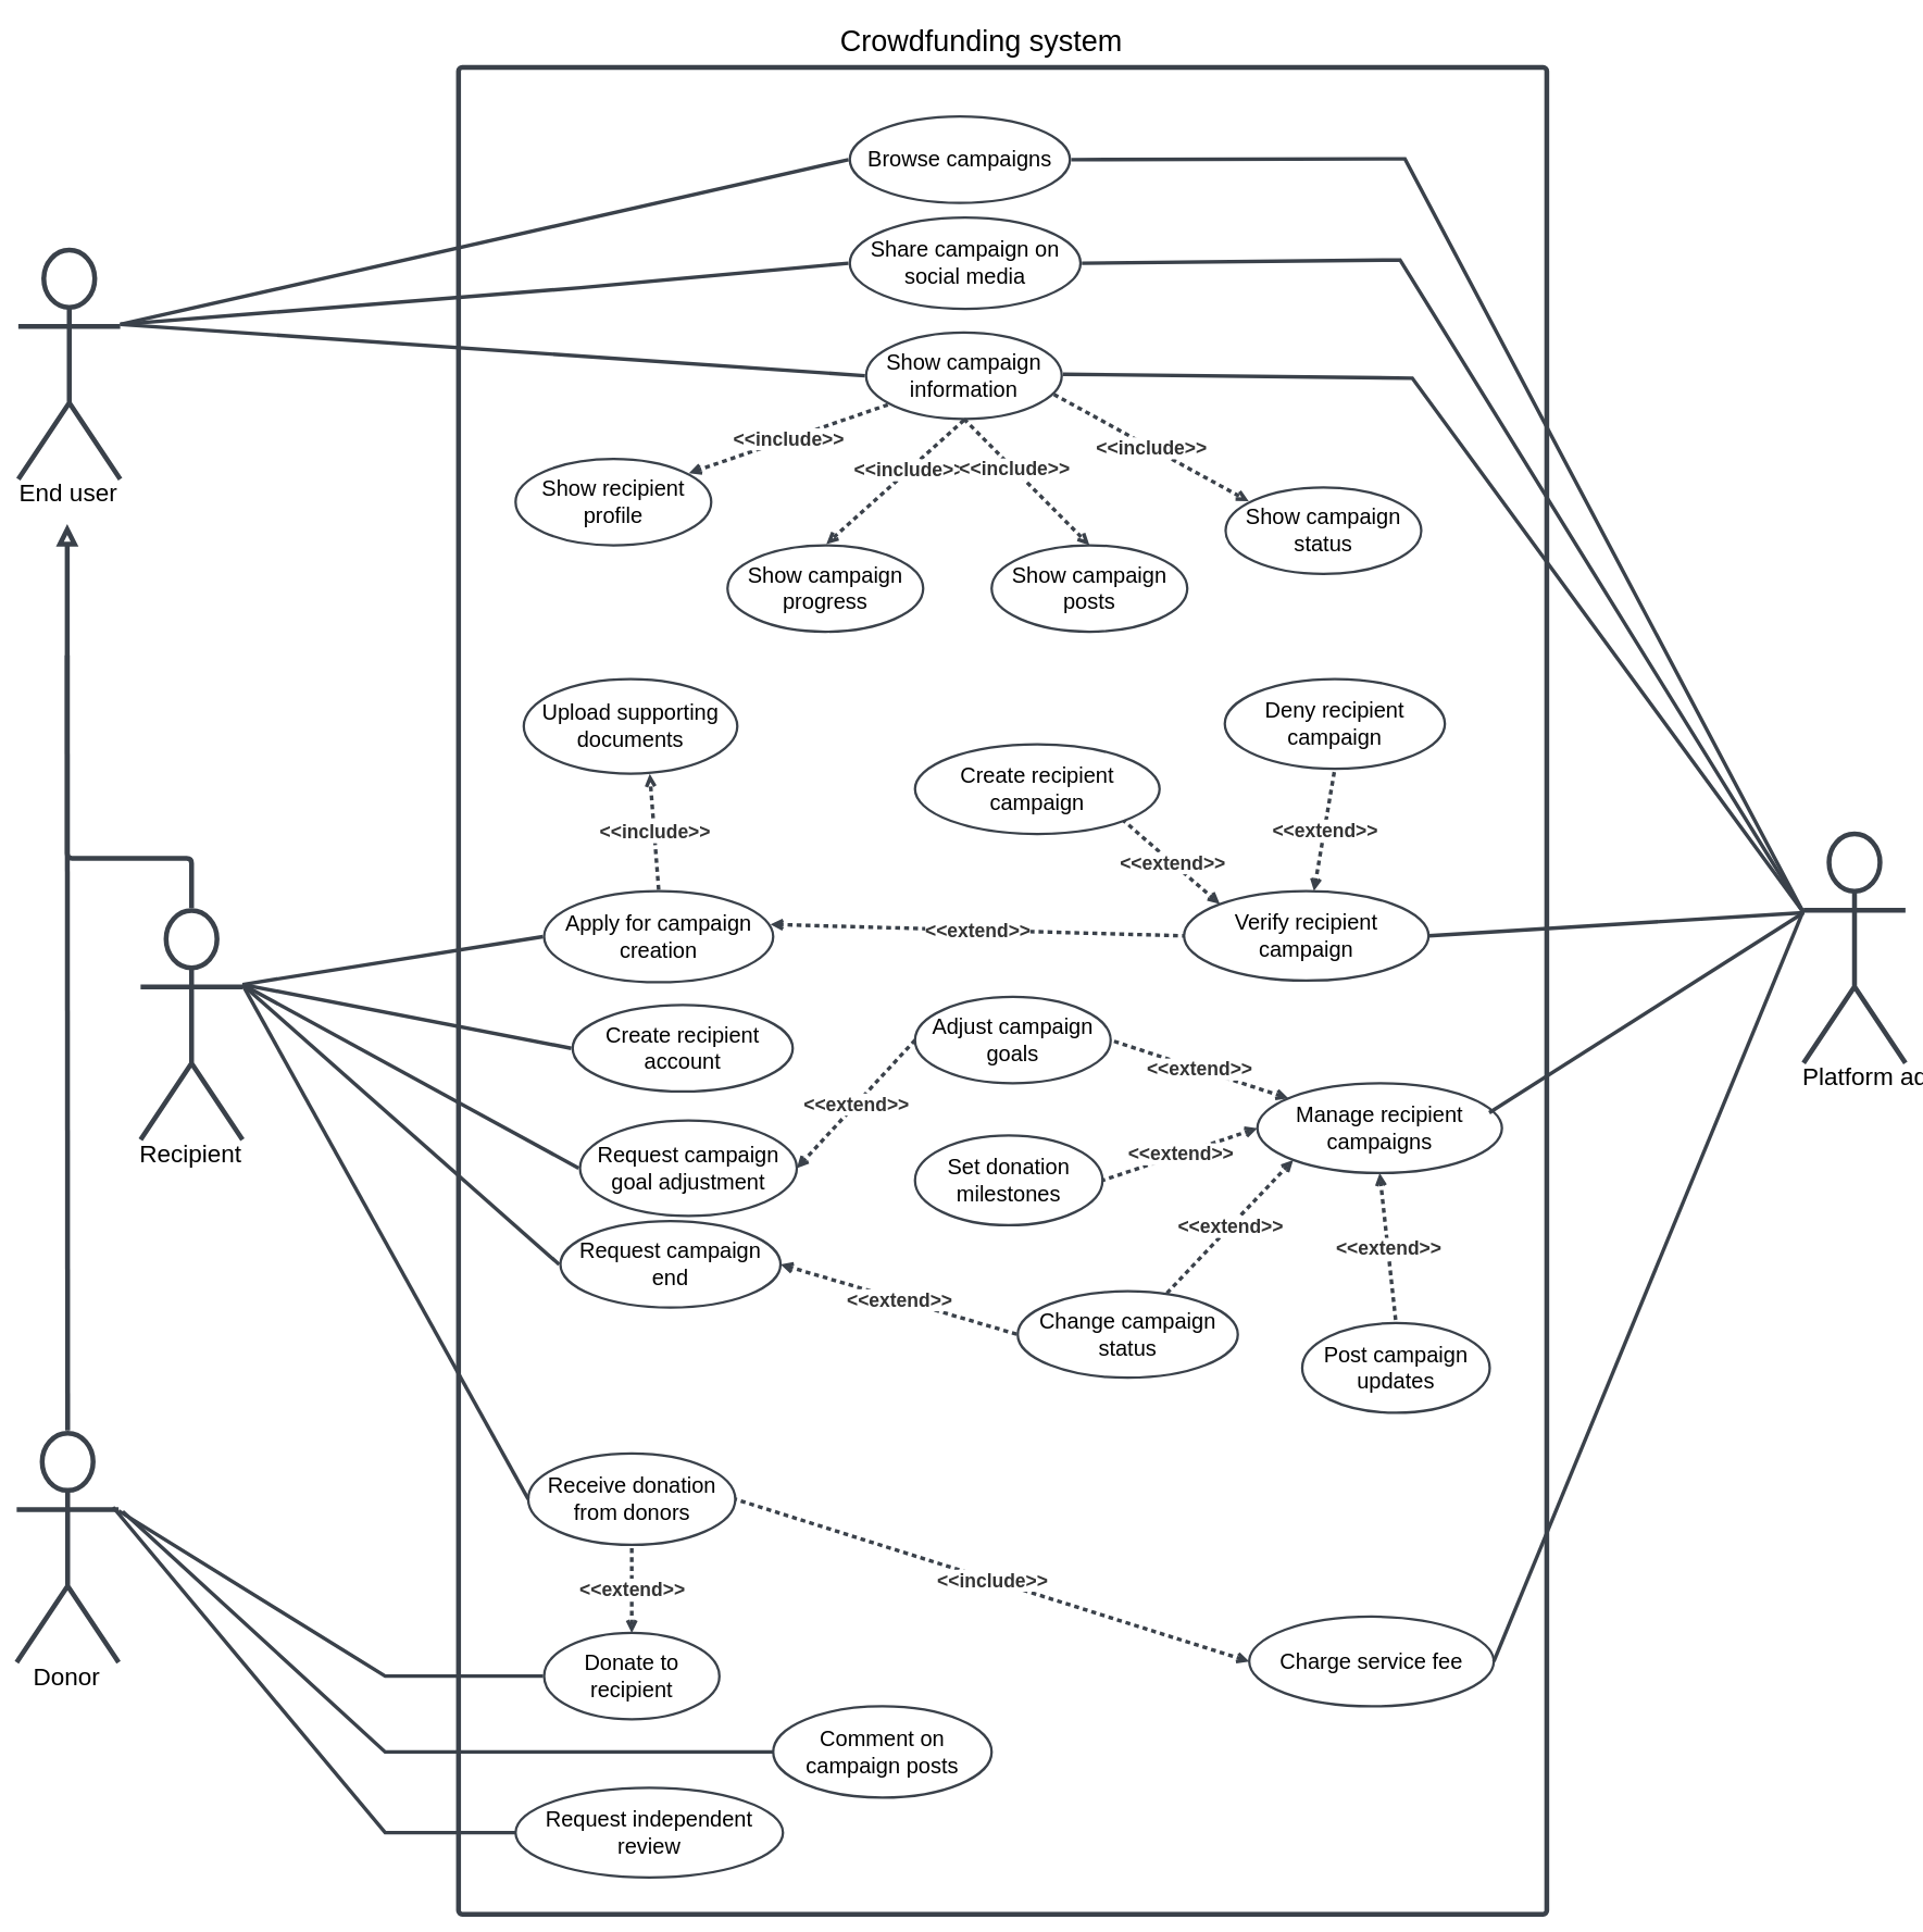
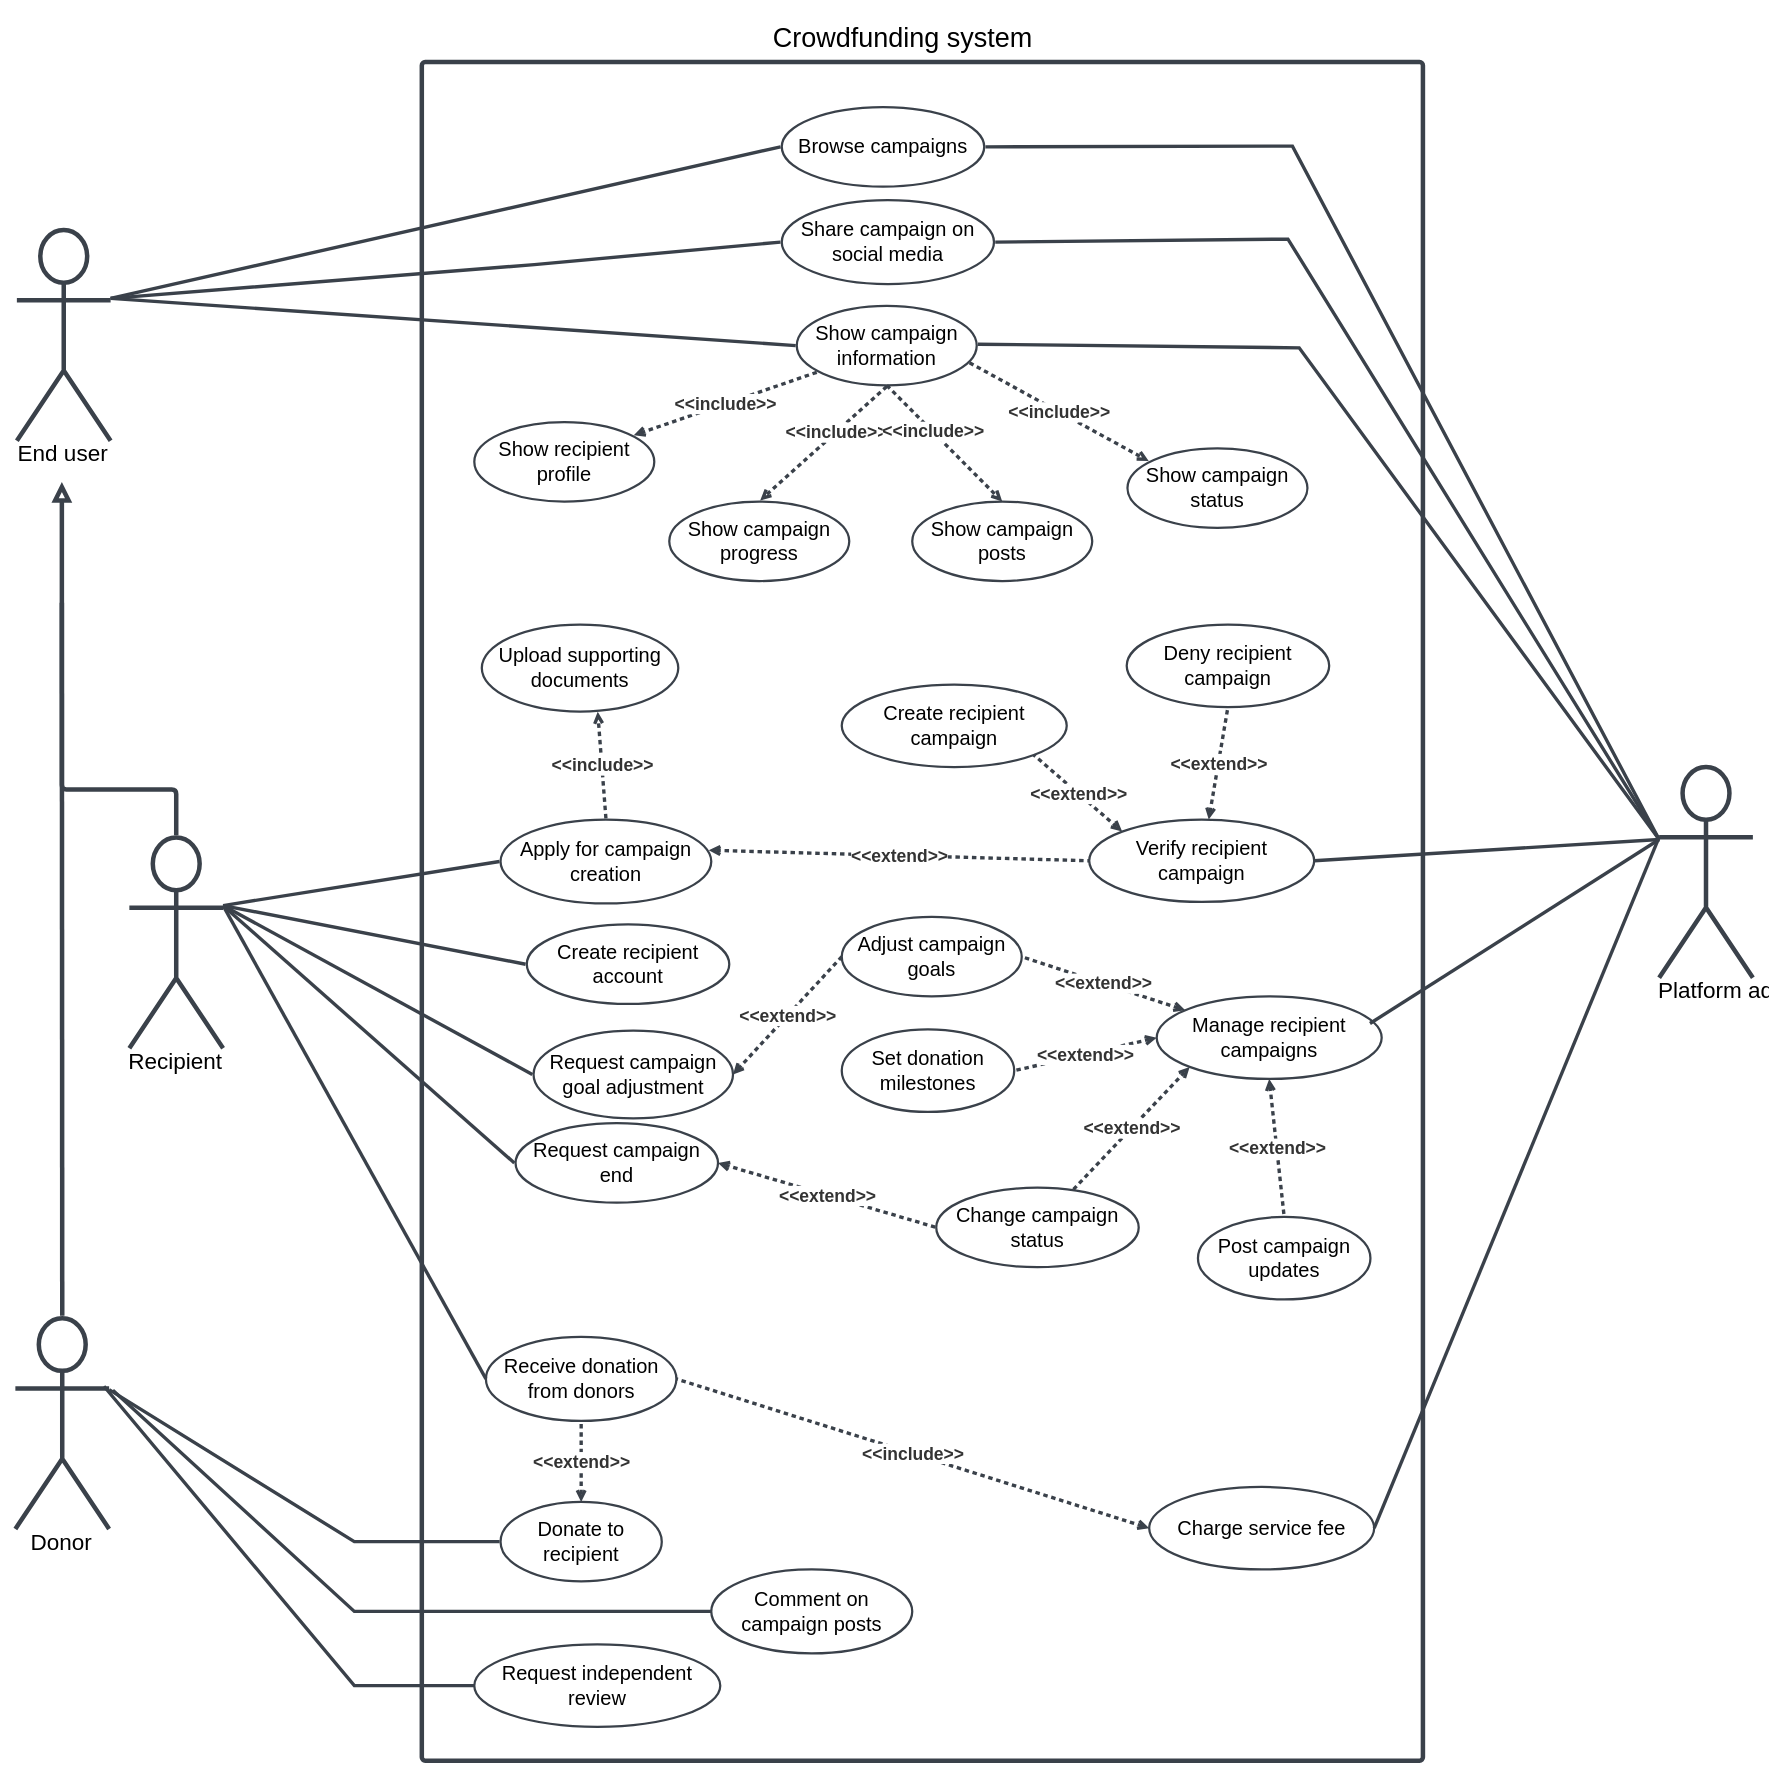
- <mxCell id="33" value="Set donation milestones" style="html=1;overflow=block;blockSpacing=1;whiteSpace=wrap;ellipse;fontSize=26.7;spacing=3.8;strokeColor=#3a414a;strokeOpacity=100;fillOpacity=100;rounded=1;absoluteArcSize=1;arcSize=9;fillColor=#ffffff;strokeWidth=3;lucidId=BXex4DfeuOG_;" vertex="1" parent="2"><mxGeometry x="560" y="1310" width="230" height="110" as="geometry" /></mxCell>
+ <mxCell id="33" value="Set donation milestones" style="html=1;overflow=block;blockSpacing=1;whiteSpace=wrap;ellipse;fontSize=26.7;spacing=3.8;strokeColor=#3a414a;strokeOpacity=100;fillOpacity=100;rounded=1;absoluteArcSize=1;arcSize=9;fillColor=#ffffff;strokeWidth=3;lucidId=BXex4DfeuOG_;" vertex="1" parent="2"><mxGeometry x="560" y="1290" width="230" height="110" as="geometry" /></mxCell>
